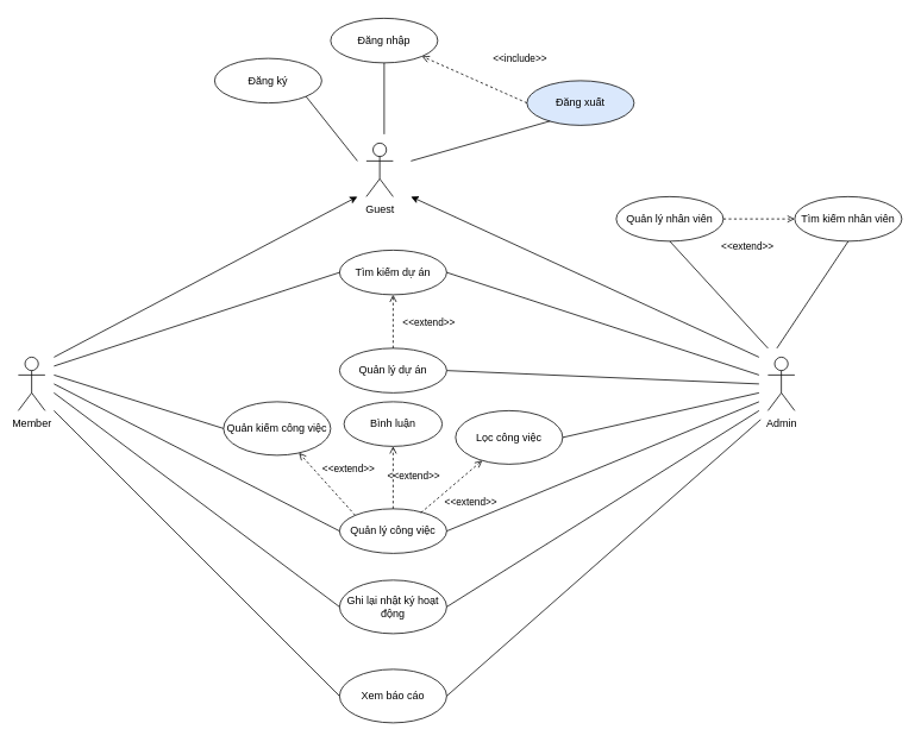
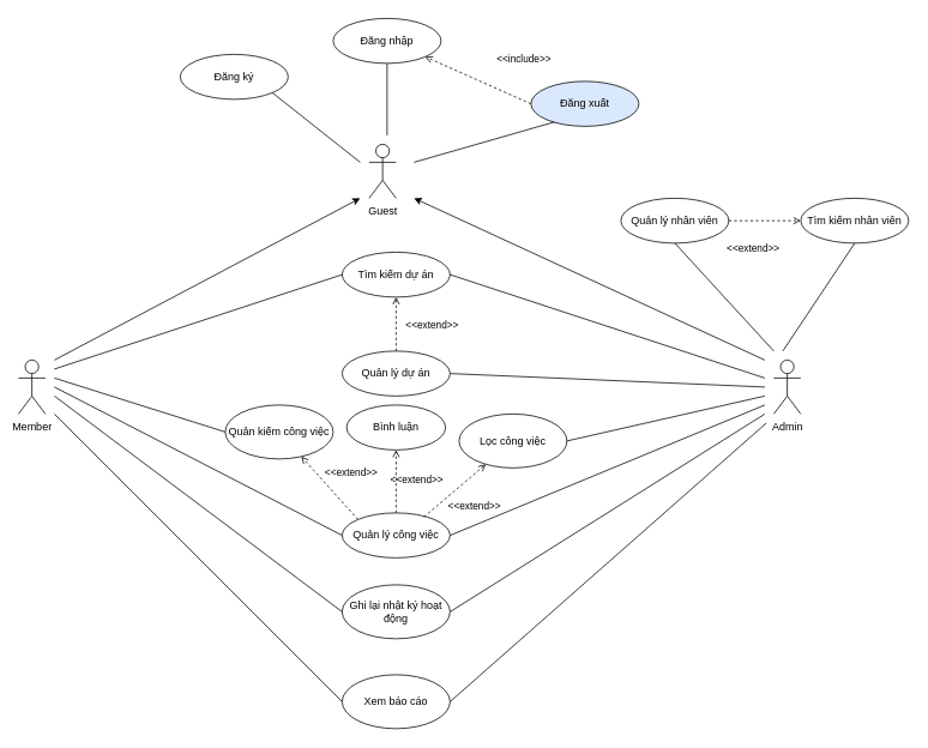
- <mxCell id="6" value="Đăng ký" style="ellipse;whiteSpace=wrap;html=1;" parent="1" vertex="1"><mxGeometry x="240" y="65" width="120" height="50" as="geometry" /></mxCell>
+ <mxCell id="6" value="Đăng ký" style="ellipse;whiteSpace=wrap;html=1;" parent="1" vertex="1"><mxGeometry x="200" y="60" width="120" height="50" as="geometry" /></mxCell>
